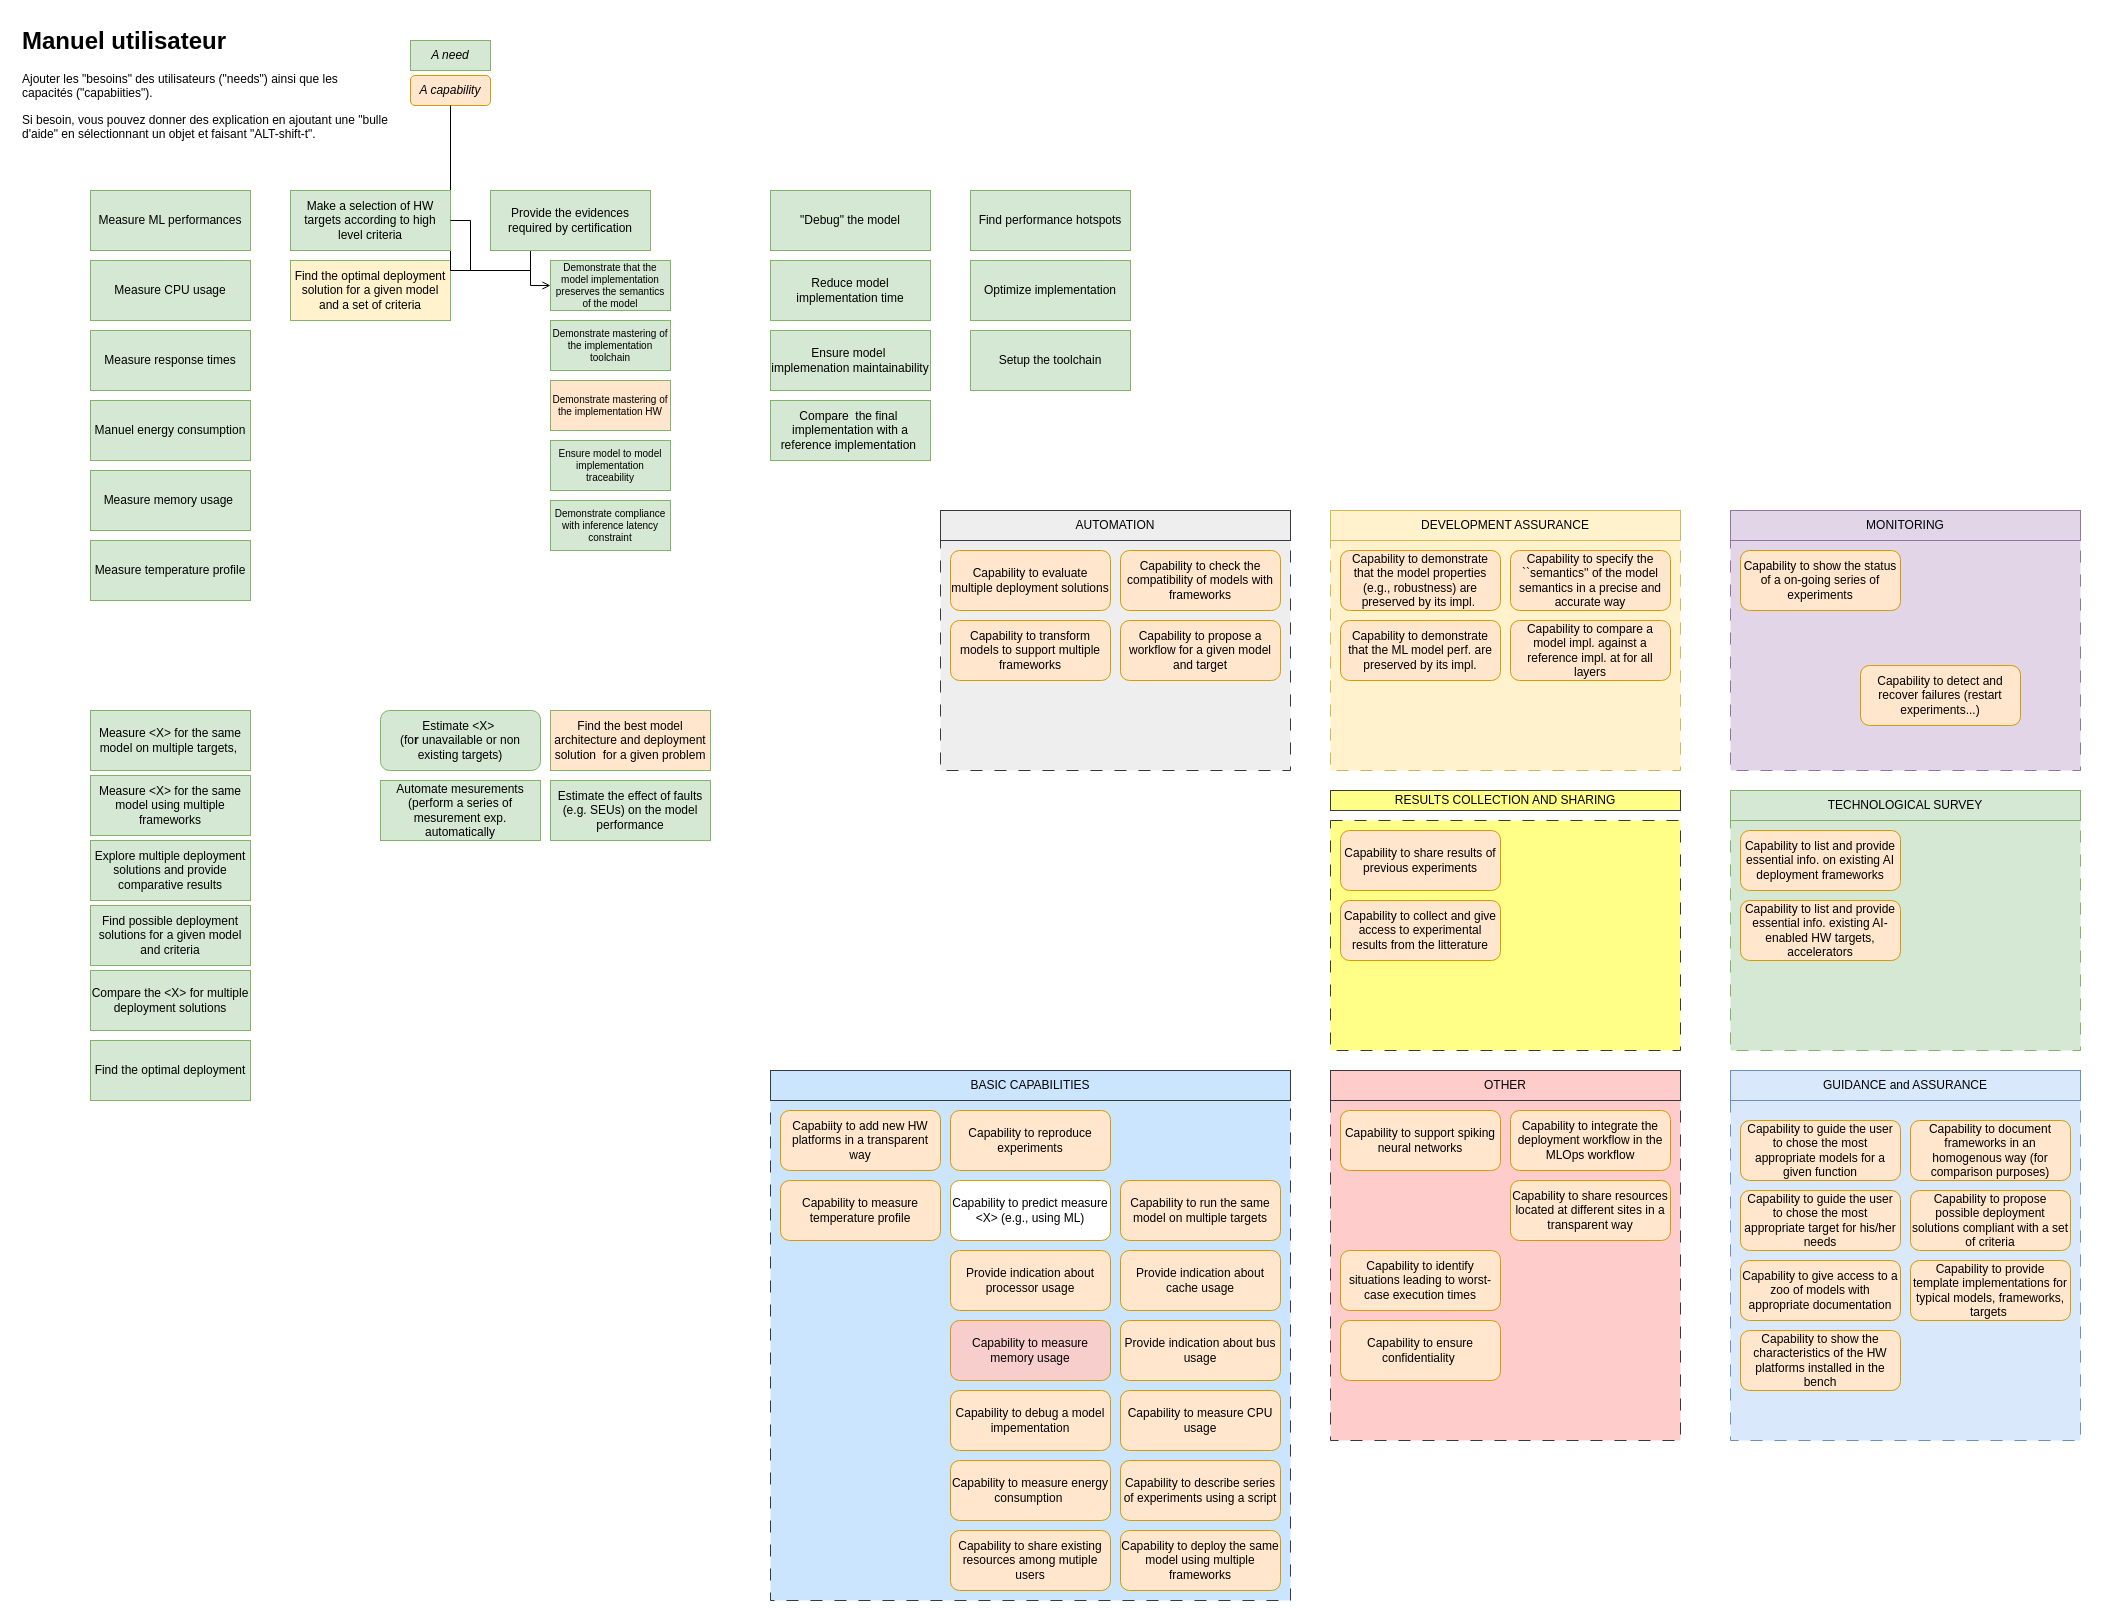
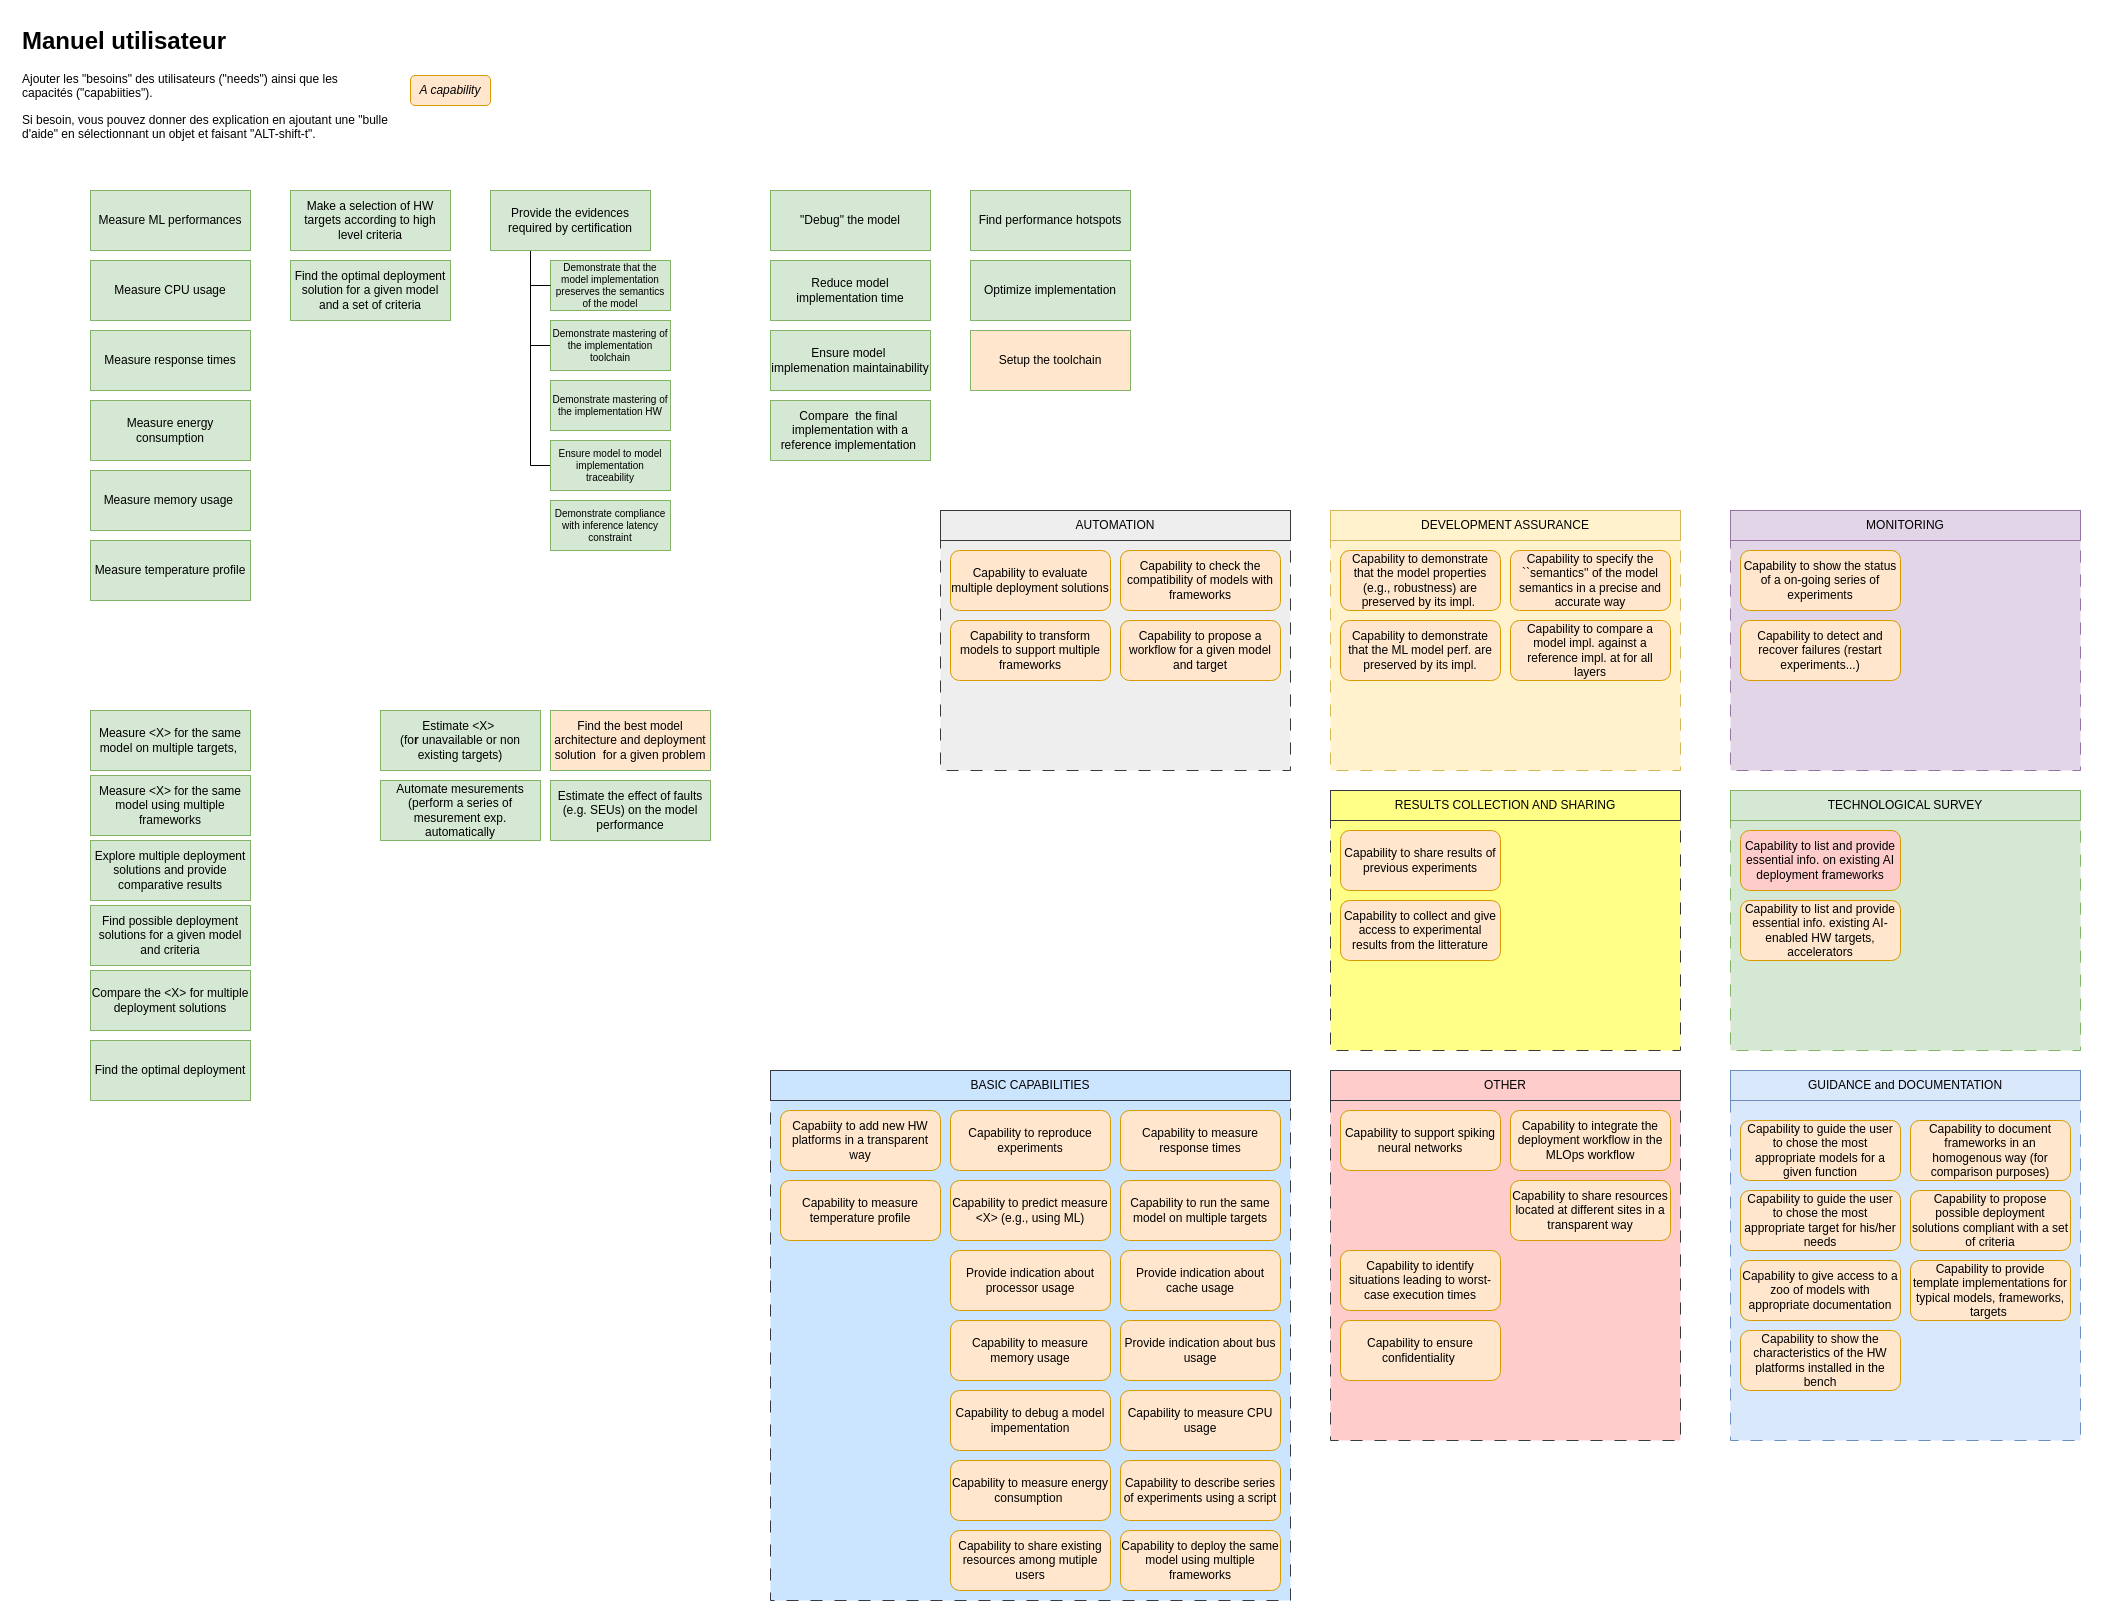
- <mxCell id="36" value="A need" style="rounded=0;whiteSpace=wrap;html=1;fillColor=#d5e8d4;strokeColor=#82b366;fontStyle=2" vertex="1" parent="1"><mxGeometry x="410" y="40" width="80" height="30" as="geometry" /></mxCell>
- <mxCell id="47" style="edgeStyle=orthogonalEdgeStyle;rounded=0;orthogonalLoop=1;jettySize=auto;html=1;exitX=0.25;exitY=1;exitDx=0;exitDy=0;endArrow=none;endFill=0;" edge="1" parent="1" source="82" target="37"><mxGeometry relative="1" as="geometry" /></mxCell>
+ <mxCell id="47" style="edgeStyle=orthogonalEdgeStyle;rounded=0;orthogonalLoop=1;jettySize=auto;html=1;exitX=0.25;exitY=1;exitDx=0;exitDy=0;entryX=0;entryY=0.5;entryDx=0;entryDy=0;endArrow=none;endFill=0;" edge="1" parent="1" source="82" target="84"><mxGeometry relative="1" as="geometry" /></mxCell>
- <mxCell id="81" style="edgeStyle=orthogonalEdgeStyle;rounded=0;orthogonalLoop=1;jettySize=auto;html=1;exitX=0.25;exitY=1;exitDx=0;exitDy=0;strokeColor=default;align=center;verticalAlign=middle;fontFamily=Helvetica;fontSize=11;fontColor=default;labelBackgroundColor=default;endArrow=none;endFill=0;flowAnimation=0;" edge="1" parent="1" source="82" target="49"><mxGeometry relative="1" as="geometry" /></mxCell>
+ <mxCell id="81" style="edgeStyle=orthogonalEdgeStyle;rounded=0;orthogonalLoop=1;jettySize=auto;html=1;exitX=0.25;exitY=1;exitDx=0;exitDy=0;entryX=0;entryY=0.5;entryDx=0;entryDy=0;strokeColor=default;align=center;verticalAlign=middle;fontFamily=Helvetica;fontSize=11;fontColor=default;labelBackgroundColor=default;endArrow=none;endFill=0;flowAnimation=0;" edge="1" parent="1" source="82" target="86"><mxGeometry relative="1" as="geometry" /></mxCell>
- <mxCell id="80" style="edgeStyle=orthogonalEdgeStyle;rounded=0;orthogonalLoop=1;jettySize=auto;html=1;exitX=0.25;exitY=1;exitDx=0;exitDy=0;entryX=0;entryY=0.5;entryDx=0;entryDy=0;strokeColor=default;align=center;verticalAlign=middle;fontFamily=Helvetica;fontSize=11;fontColor=default;labelBackgroundColor=default;endArrow=open;endFill=0;" edge="1" parent="1" source="82" target="48"><mxGeometry relative="1" as="geometry" /></mxCell>
+ <mxCell id="80" style="edgeStyle=orthogonalEdgeStyle;rounded=0;orthogonalLoop=1;jettySize=auto;html=1;exitX=0.25;exitY=1;exitDx=0;exitDy=0;entryX=0;entryY=0.5;entryDx=0;entryDy=0;strokeColor=default;align=center;verticalAlign=middle;fontFamily=Helvetica;fontSize=11;fontColor=default;labelBackgroundColor=default;endArrow=none;endFill=0;" edge="1" parent="1" source="82" target="48"><mxGeometry relative="1" as="geometry" /></mxCell>
- <mxCell id="27" value="Find the optimal deployment solution for a given model and a set of criteria" style="rounded=0;whiteSpace=wrap;html=1;fillColor=#fff2cc;strokeColor=#82b366;" vertex="1" parent="1"><mxGeometry x="290" y="260" width="160" height="60" as="geometry" /></mxCell>
+ <mxCell id="27" value="Find the optimal deployment solution for a given model and a set of criteria" style="rounded=0;whiteSpace=wrap;html=1;fillColor=#d5e8d4;strokeColor=#82b366;" vertex="1" parent="1"><mxGeometry x="290" y="260" width="160" height="60" as="geometry" /></mxCell>
- <mxCell id="95" value="Setup the toolchain" style="rounded=0;whiteSpace=wrap;html=1;fillColor=#d5e8d4;strokeColor=#82b366;" vertex="1" parent="1"><mxGeometry x="970" y="330" width="160" height="60" as="geometry" /></mxCell>
+ <mxCell id="95" value="Setup the toolchain" style="rounded=0;whiteSpace=wrap;html=1;fillColor=#ffe6cc;strokeColor=#82b366;" vertex="1" parent="1"><mxGeometry x="970" y="330" width="160" height="60" as="geometry" /></mxCell>
- <mxCell id="85" value="Demonstrate mastering of the implementation HW" style="rounded=0;whiteSpace=wrap;html=1;fillColor=#ffe6cc;strokeColor=#82b366;fontSize=10;" vertex="1" parent="1"><mxGeometry x="550" y="380" width="120" height="50" as="geometry" /></mxCell>
+ <mxCell id="85" value="Demonstrate mastering of the implementation HW" style="rounded=0;whiteSpace=wrap;html=1;fillColor=#d5e8d4;strokeColor=#82b366;fontSize=10;" vertex="1" parent="1"><mxGeometry x="550" y="380" width="120" height="50" as="geometry" /></mxCell>
- <mxCell id="19" value="Manuel energy consumption" style="rounded=0;whiteSpace=wrap;html=1;fillColor=#d5e8d4;strokeColor=#82b366;" vertex="1" parent="1"><mxGeometry x="90" y="400" width="160" height="60" as="geometry" /></mxCell>
+ <mxCell id="19" value="Measure energy consumption" style="rounded=0;whiteSpace=wrap;html=1;fillColor=#d5e8d4;strokeColor=#82b366;" vertex="1" parent="1"><mxGeometry x="90" y="400" width="160" height="60" as="geometry" /></mxCell>
- <mxCell id="66" value="Capability to detect and recover failures (restart experiments...)" style="rounded=1;whiteSpace=wrap;html=1;fillColor=#ffe6cc;strokeColor=#d79b00;" vertex="1" parent="1"><mxGeometry x="1860" y="665" width="160" height="60" as="geometry" /></mxCell>
+ <mxCell id="66" value="Capability to detect and recover failures (restart experiments...)" style="rounded=1;whiteSpace=wrap;html=1;fillColor=#ffe6cc;strokeColor=#d79b00;" vertex="1" parent="1"><mxGeometry x="1740" y="620" width="160" height="60" as="geometry" /></mxCell>
- <mxCell id="22" value="Estimate &amp;lt;X&amp;gt;&amp;nbsp; (fo&lt;b&gt;r&amp;nbsp;&lt;/b&gt;unavailable or non existing targets)" style="whiteSpace=wrap;html=1;fillColor=#d5e8d4;strokeColor=#82b366;rounded=1;" vertex="1" parent="1"><mxGeometry x="380" y="710" width="160" height="60" as="geometry" /></mxCell>
+ <mxCell id="22" value="Estimate &amp;lt;X&amp;gt;&amp;nbsp; (fo&lt;b&gt;r&amp;nbsp;&lt;/b&gt;unavailable or non existing targets)" style="rounded=0;whiteSpace=wrap;html=1;fillColor=#d5e8d4;strokeColor=#82b366;" vertex="1" parent="1"><mxGeometry x="380" y="710" width="160" height="60" as="geometry" /></mxCell>
- <mxCell id="71" value="RESULTS COLLECTION AND SHARING" style="rounded=0;whiteSpace=wrap;html=1;fillColor=#ffff88;strokeColor=#36393d;" vertex="1" parent="1"><mxGeometry x="1330" y="790" width="350" height="20" as="geometry" /></mxCell>
+ <mxCell id="71" value="RESULTS COLLECTION AND SHARING" style="rounded=0;whiteSpace=wrap;html=1;fillColor=#ffff88;strokeColor=#36393d;" vertex="1" parent="1"><mxGeometry x="1330" y="790" width="350" height="30" as="geometry" /></mxCell>
- <mxCell id="55" value="Capability to list and provide essential info. on existing AI deployment frameworks" style="rounded=1;whiteSpace=wrap;html=1;fillColor=#ffe6cc;strokeColor=#d79b00;" vertex="1" parent="1"><mxGeometry x="1740" y="830" width="160" height="60" as="geometry" /></mxCell>
+ <mxCell id="55" value="Capability to list and provide essential info. on existing AI deployment frameworks" style="rounded=1;whiteSpace=wrap;html=1;fillColor=#ffcccc;strokeColor=#d79b00;" vertex="1" parent="1"><mxGeometry x="1740" y="830" width="160" height="60" as="geometry" /></mxCell>
- <mxCell id="69" value="GUIDANCE and ASSURANCE" style="rounded=0;whiteSpace=wrap;html=1;fillColor=#dae8fc;strokeColor=#6c8ebf;" vertex="1" parent="1"><mxGeometry x="1730" y="1070" width="350" height="30" as="geometry" /></mxCell>
+ <mxCell id="69" value="GUIDANCE and DOCUMENTATION" style="rounded=0;whiteSpace=wrap;html=1;fillColor=#dae8fc;strokeColor=#6c8ebf;" vertex="1" parent="1"><mxGeometry x="1730" y="1070" width="350" height="30" as="geometry" /></mxCell>
+ <mxCell id="44" value="Capability to measure response times" style="rounded=1;whiteSpace=wrap;html=1;fillColor=#ffe6cc;strokeColor=#d79b00;" vertex="1" parent="1"><mxGeometry x="1120" y="1110" width="160" height="60" as="geometry" /></mxCell>
- <mxCell id="31" value="Capability to predict measure &amp;lt;X&amp;gt; (e.g., using ML)" style="rounded=1;whiteSpace=wrap;html=1;fillColor=#ffffff;strokeColor=#d79b00;" vertex="1" parent="1"><mxGeometry x="950" y="1180" width="160" height="60" as="geometry" /></mxCell>
+ <mxCell id="31" value="Capability to predict measure &amp;lt;X&amp;gt; (e.g., using ML)" style="rounded=1;whiteSpace=wrap;html=1;fillColor=#ffe6cc;strokeColor=#d79b00;" vertex="1" parent="1"><mxGeometry x="950" y="1180" width="160" height="60" as="geometry" /></mxCell>
- <mxCell id="13" value="Capability to measure memory usage" style="rounded=1;whiteSpace=wrap;html=1;fillColor=#f8cecc;strokeColor=#d79b00;" vertex="1" parent="1"><mxGeometry x="950" y="1320" width="160" height="60" as="geometry" /></mxCell>
+ <mxCell id="13" value="Capability to measure memory usage" style="rounded=1;whiteSpace=wrap;html=1;fillColor=#ffe6cc;strokeColor=#d79b00;" vertex="1" parent="1"><mxGeometry x="950" y="1320" width="160" height="60" as="geometry" /></mxCell>
